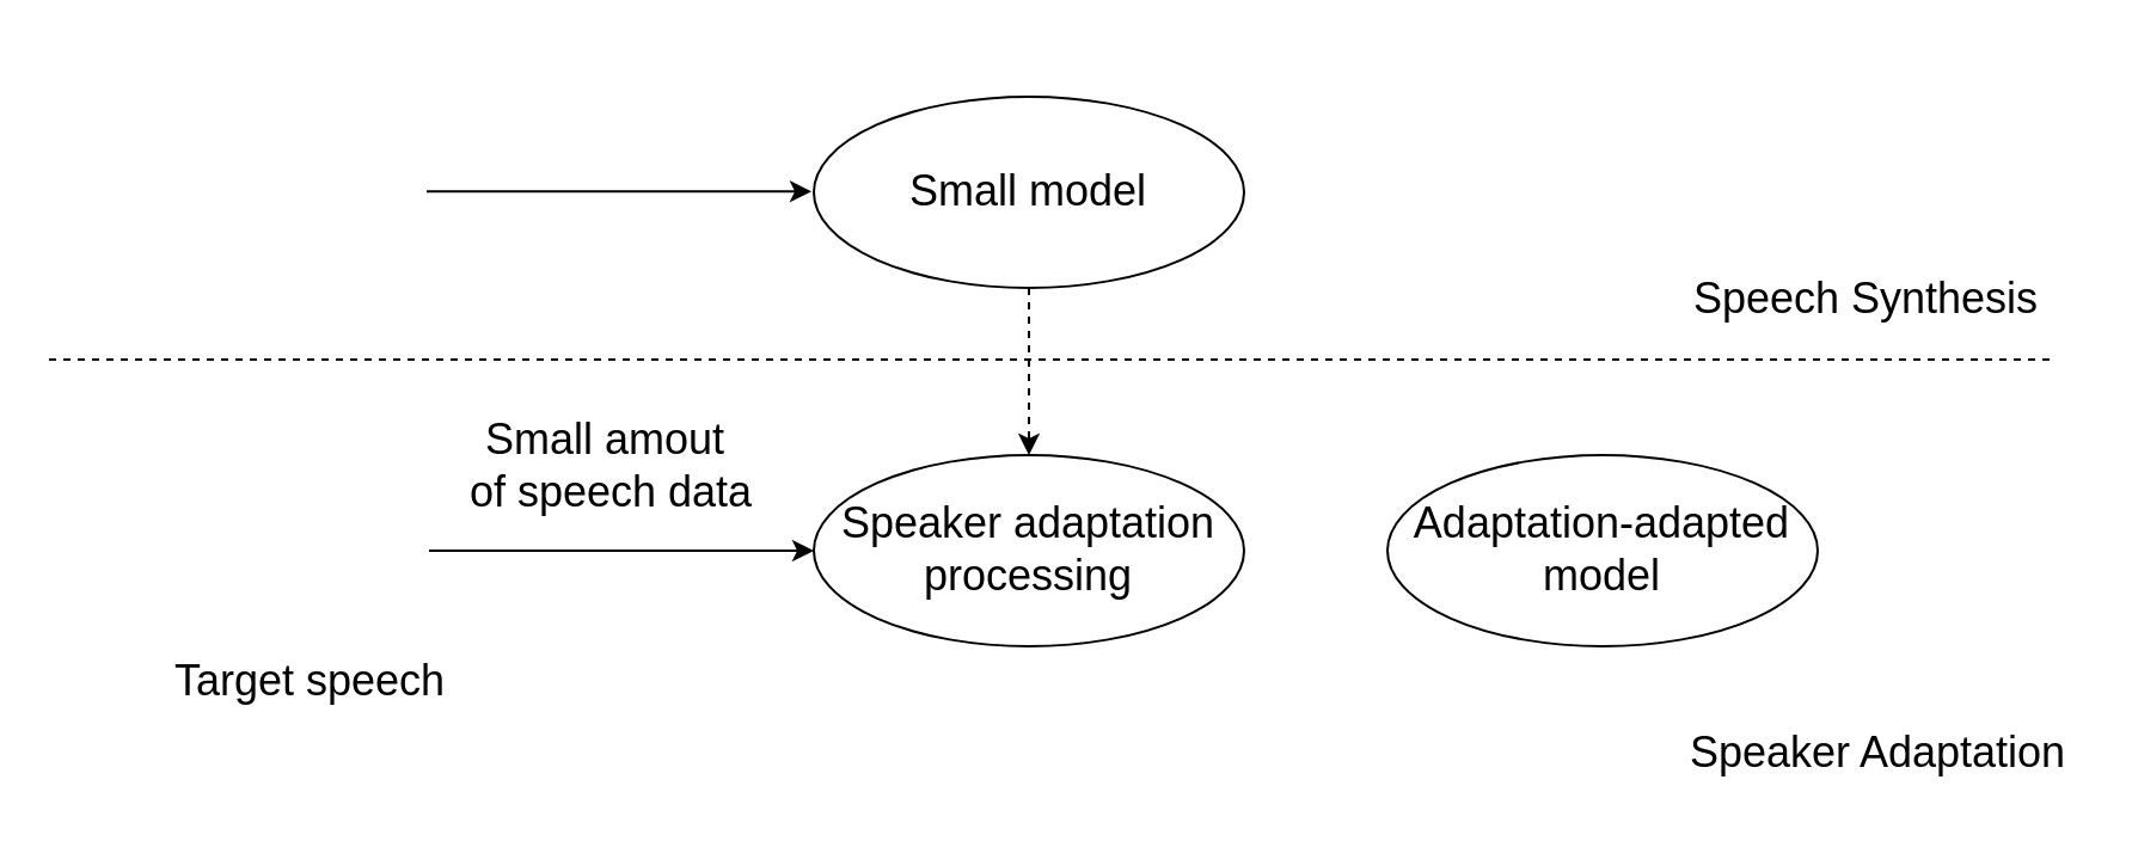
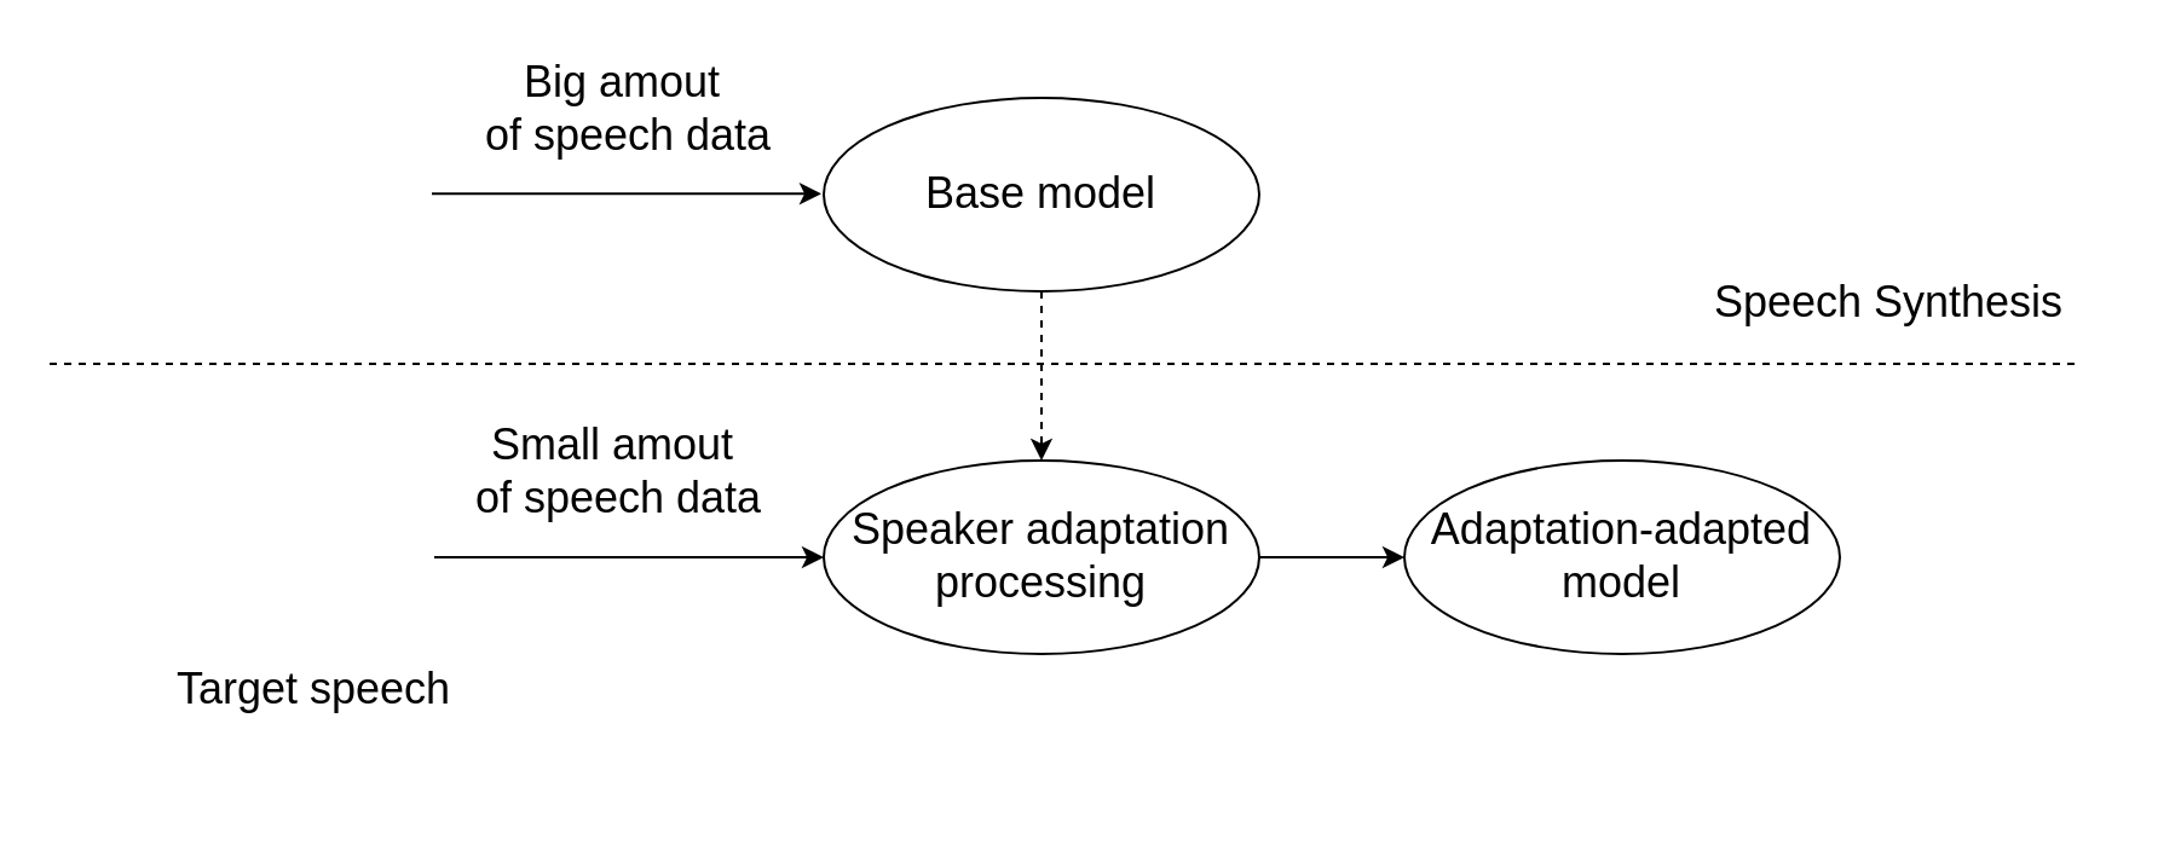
+ <mxCell id="16" value="Big amout&amp;nbsp;&lt;br&gt;of speech data" style="text;html=1;align=center;verticalAlign=middle;resizable=0;points=[];autosize=1;fontSize=18;" vertex="1" parent="1"><mxGeometry x="194" y="20" width="130" height="50" as="geometry" /></mxCell>
- <mxCell id="7" value="Small model" style="ellipse;whiteSpace=wrap;html=1;fontSize=18;" vertex="1" parent="1"><mxGeometry x="340" y="40" width="180" height="80" as="geometry" /></mxCell>
+ <mxCell id="7" value="Base model" style="ellipse;whiteSpace=wrap;html=1;fontSize=18;" vertex="1" parent="1"><mxGeometry x="340" y="40" width="180" height="80" as="geometry" /></mxCell>
+ <mxCell id="4" style="edgeStyle=orthogonalEdgeStyle;rounded=0;orthogonalLoop=1;jettySize=auto;html=1;entryX=0;entryY=0.5;entryDx=0;entryDy=0;fontSize=18;" edge="1" parent="1" source="5" target="10"><mxGeometry relative="1" as="geometry" /></mxCell>
- <mxCell id="19" value="Speaker Adaptation" style="text;html=1;align=center;verticalAlign=middle;resizable=0;points=[];autosize=1;fontSize=18;" vertex="1" parent="1"><mxGeometry x="700" y="300" width="170" height="30" as="geometry" /></mxCell>
